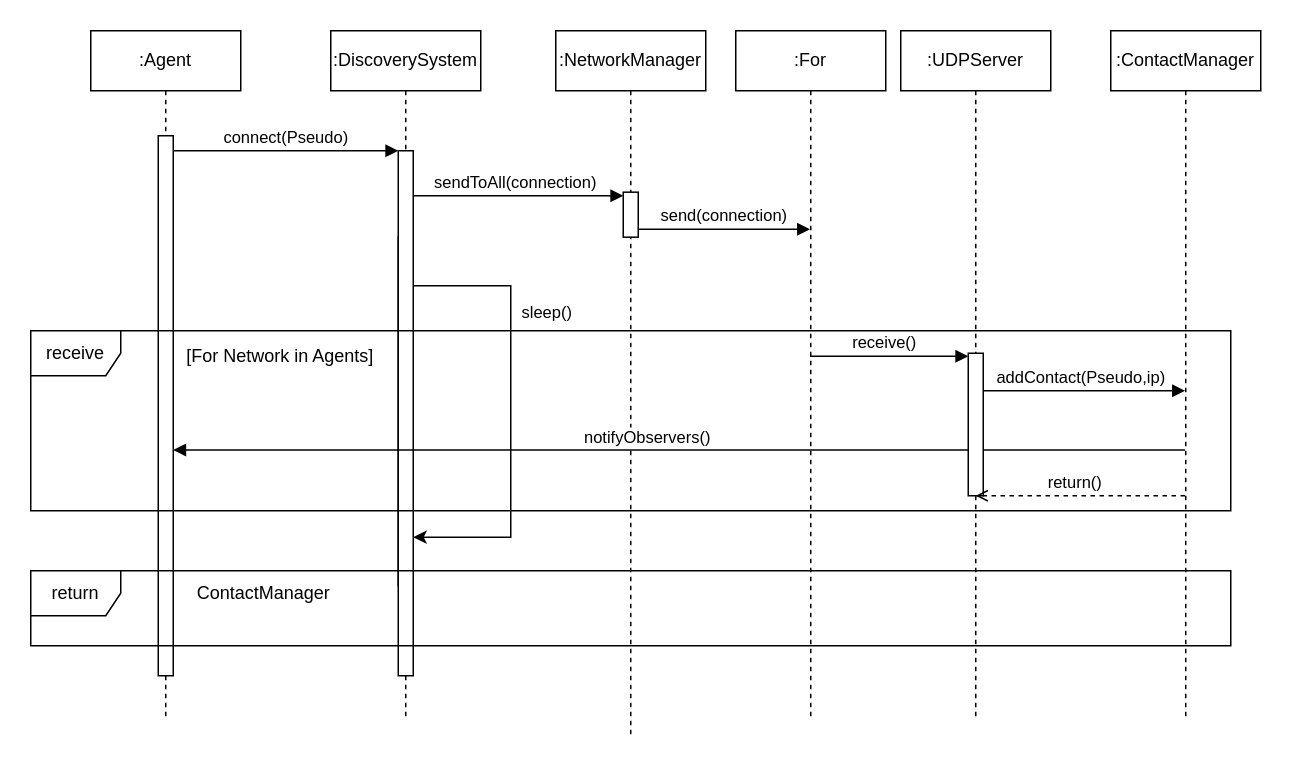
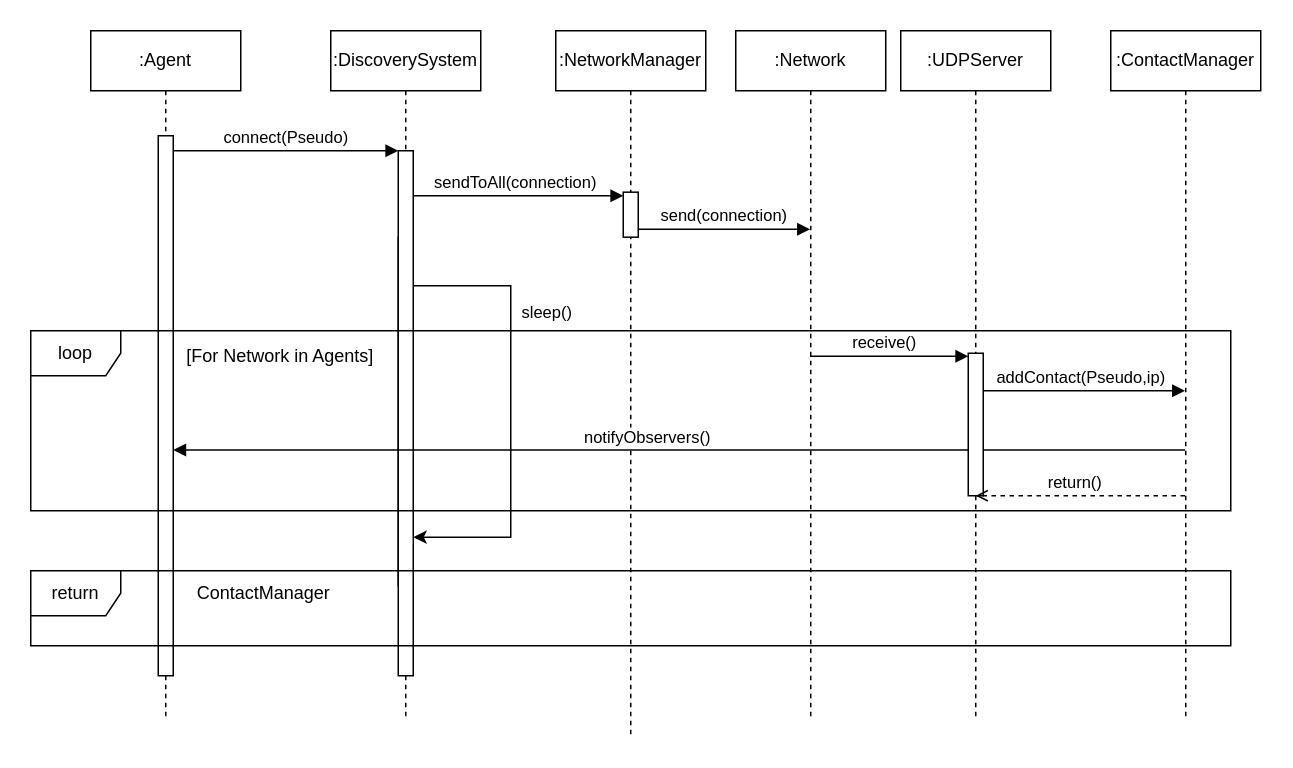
- <mxCell id="24" value=":For" style="shape=umlLifeline;perimeter=lifelinePerimeter;whiteSpace=wrap;html=1;container=0;dropTarget=0;collapsible=0;recursiveResize=0;outlineConnect=0;portConstraint=eastwest;newEdgeStyle={&quot;edgeStyle&quot;:&quot;elbowEdgeStyle&quot;,&quot;elbow&quot;:&quot;vertical&quot;,&quot;curved&quot;:0,&quot;rounded&quot;:0};" vertex="1" parent="1"><mxGeometry x="490" y="20" width="100" height="460" as="geometry" /></mxCell>
+ <mxCell id="24" value=":Network" style="shape=umlLifeline;perimeter=lifelinePerimeter;whiteSpace=wrap;html=1;container=0;dropTarget=0;collapsible=0;recursiveResize=0;outlineConnect=0;portConstraint=eastwest;newEdgeStyle={&quot;edgeStyle&quot;:&quot;elbowEdgeStyle&quot;,&quot;elbow&quot;:&quot;vertical&quot;,&quot;curved&quot;:0,&quot;rounded&quot;:0};" vertex="1" parent="1"><mxGeometry x="490" y="20" width="100" height="460" as="geometry" /></mxCell>
- <mxCell id="14" value="receive" style="shape=umlFrame;whiteSpace=wrap;html=1;pointerEvents=0;movable=1;resizable=1;rotatable=1;deletable=1;editable=1;locked=0;connectable=1;" parent="13" vertex="1"><mxGeometry width="800" height="120" as="geometry" /></mxCell>
+ <mxCell id="14" value="loop" style="shape=umlFrame;whiteSpace=wrap;html=1;pointerEvents=0;movable=1;resizable=1;rotatable=1;deletable=1;editable=1;locked=0;connectable=1;" parent="13" vertex="1"><mxGeometry width="800" height="120" as="geometry" /></mxCell>
